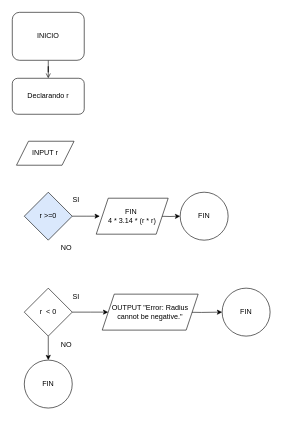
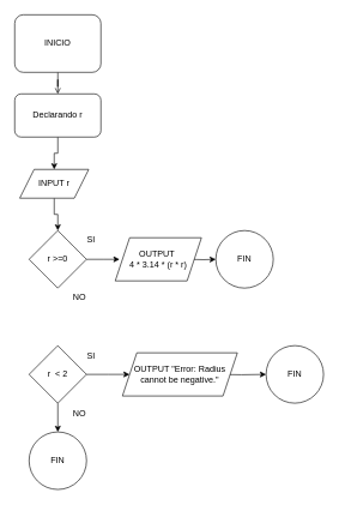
+ <mxCell id="4" value="" style="edgeStyle=orthogonalEdgeStyle;rounded=0;orthogonalLoop=1;jettySize=auto;html=1;" edge="1" parent="1" source="5" target="7"><mxGeometry relative="1" as="geometry" /></mxCell>
+ <mxCell id="6" value="" style="edgeStyle=orthogonalEdgeStyle;rounded=0;orthogonalLoop=1;jettySize=auto;html=1;" edge="1" parent="1" source="7" target="9"><mxGeometry relative="1" as="geometry" /></mxCell>
- <mxCell id="9" value="r &amp;gt;=0" style="rhombus;whiteSpace=wrap;html=1;fillColor=#dae8fc;" vertex="1" parent="1"><mxGeometry x="40" y="320" width="80" height="80" as="geometry" /></mxCell>
+ <mxCell id="9" value="r &amp;gt;=0" style="rhombus;whiteSpace=wrap;html=1;" vertex="1" parent="1"><mxGeometry x="40" y="320" width="80" height="80" as="geometry" /></mxCell>
- <mxCell id="22" value="FIN&amp;nbsp;&lt;div&gt;4 * 3.14 * (r * r)&lt;/div&gt;" style="shape=parallelogram;perimeter=parallelogramPerimeter;whiteSpace=wrap;html=1;fixedSize=1;" vertex="1" parent="1"><mxGeometry x="160" y="330" width="120" height="60" as="geometry" /></mxCell>
+ <mxCell id="22" value="OUTPUT&amp;nbsp;&lt;div&gt;4 * 3.14 * (r * r)&lt;/div&gt;" style="shape=parallelogram;perimeter=parallelogramPerimeter;whiteSpace=wrap;html=1;fixedSize=1;" vertex="1" parent="1"><mxGeometry x="160" y="330" width="120" height="60" as="geometry" /></mxCell>
- <mxCell id="14" value="r&amp;nbsp; &amp;lt; 0" style="rhombus;whiteSpace=wrap;html=1;" vertex="1" parent="1"><mxGeometry x="40" y="480" width="80" height="80" as="geometry" /></mxCell>
+ <mxCell id="14" value="r&amp;nbsp; &amp;lt; 2" style="rhombus;whiteSpace=wrap;html=1;" vertex="1" parent="1"><mxGeometry x="40" y="480" width="80" height="80" as="geometry" /></mxCell>
